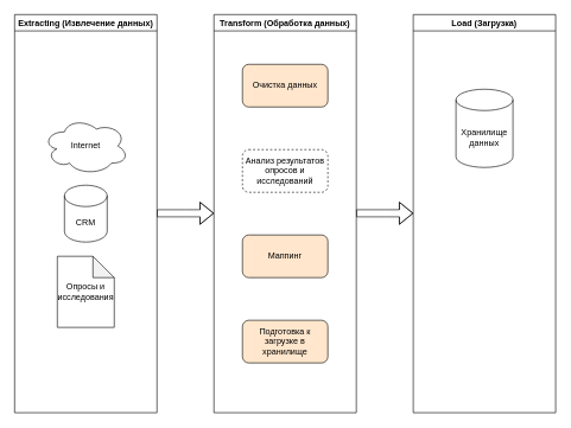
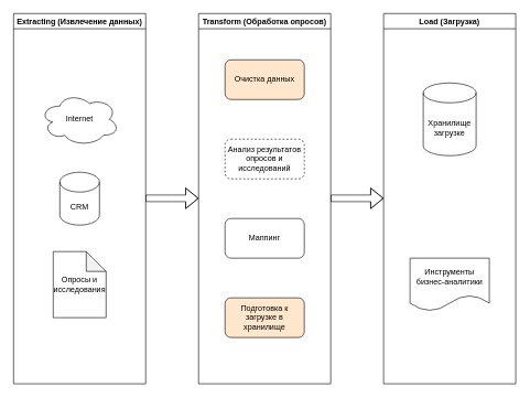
- <mxCell id="10" value="Transform (Обработка данных)" style="swimlane;whiteSpace=wrap;html=1;" vertex="1" parent="1"><mxGeometry x="300" y="20" width="200" height="560" as="geometry" /></mxCell>
+ <mxCell id="10" value="Transform (Обработка опросов)" style="swimlane;whiteSpace=wrap;html=1;" vertex="1" parent="1"><mxGeometry x="300" y="20" width="200" height="560" as="geometry" /></mxCell>
- <mxCell id="12" value="Хранилище данных" style="shape=cylinder3;whiteSpace=wrap;html=1;boundedLbl=1;backgroundOutline=1;size=15;" vertex="1" parent="11"><mxGeometry x="60" y="105" width="80" height="110" as="geometry" /></mxCell>
+ <mxCell id="12" value="Хранилище загрузке" style="shape=cylinder3;whiteSpace=wrap;html=1;boundedLbl=1;backgroundOutline=1;size=15;" vertex="1" parent="11"><mxGeometry x="60" y="105" width="80" height="110" as="geometry" /></mxCell>
- <mxCell id="2" value="Internet" style="ellipse;shape=cloud;whiteSpace=wrap;html=1;" vertex="1" parent="1"><mxGeometry x="60" y="165" width="120" height="80" as="geometry" /></mxCell>
+ <mxCell id="2" value="Internet" style="ellipse;shape=cloud;whiteSpace=wrap;html=1;" vertex="1" parent="1"><mxGeometry x="60" y="140" width="120" height="80" as="geometry" /></mxCell>
- <mxCell id="7" value="Маппинг" style="rounded=1;whiteSpace=wrap;html=1;fillColor=#ffe6cc;" vertex="1" parent="1"><mxGeometry x="340" y="330" width="120" height="60" as="geometry" /></mxCell>
+ <mxCell id="7" value="Маппинг" style="rounded=1;whiteSpace=wrap;html=1;" vertex="1" parent="1"><mxGeometry x="340" y="330" width="120" height="60" as="geometry" /></mxCell>
- <mxCell id="4" value="Опросы и исследования" style="shape=note;whiteSpace=wrap;html=1;backgroundOutline=1;darkOpacity=0.05;" vertex="1" parent="1"><mxGeometry x="80" y="360" width="80" height="100" as="geometry" /></mxCell>
+ <mxCell id="4" value="Опросы и исследования" style="shape=note;whiteSpace=wrap;html=1;backgroundOutline=1;darkOpacity=0.05;" vertex="1" parent="1"><mxGeometry x="80" y="380" width="80" height="100" as="geometry" /></mxCell>
+ <mxCell id="13" value="Инструменты бизнес-аналитики" style="shape=document;whiteSpace=wrap;html=1;boundedLbl=1;" vertex="1" parent="11"><mxGeometry x="40" y="370" width="120" height="80" as="geometry" /></mxCell>
